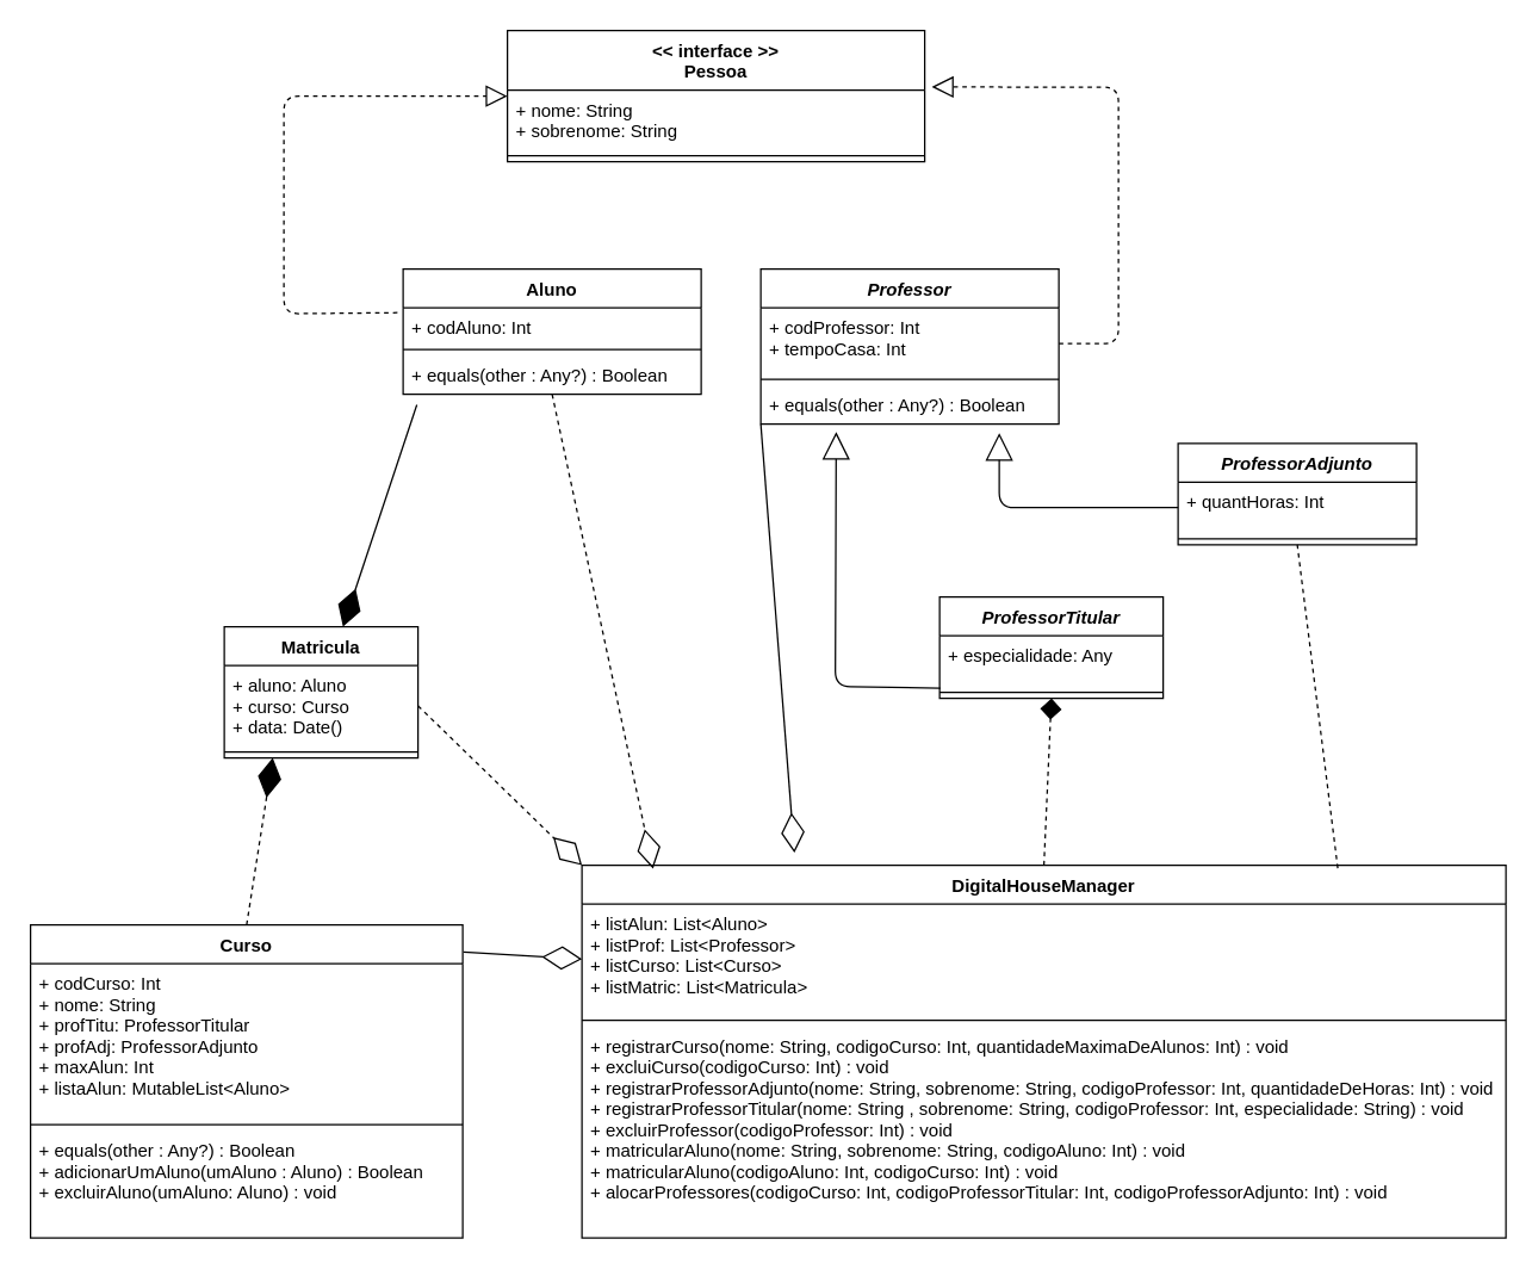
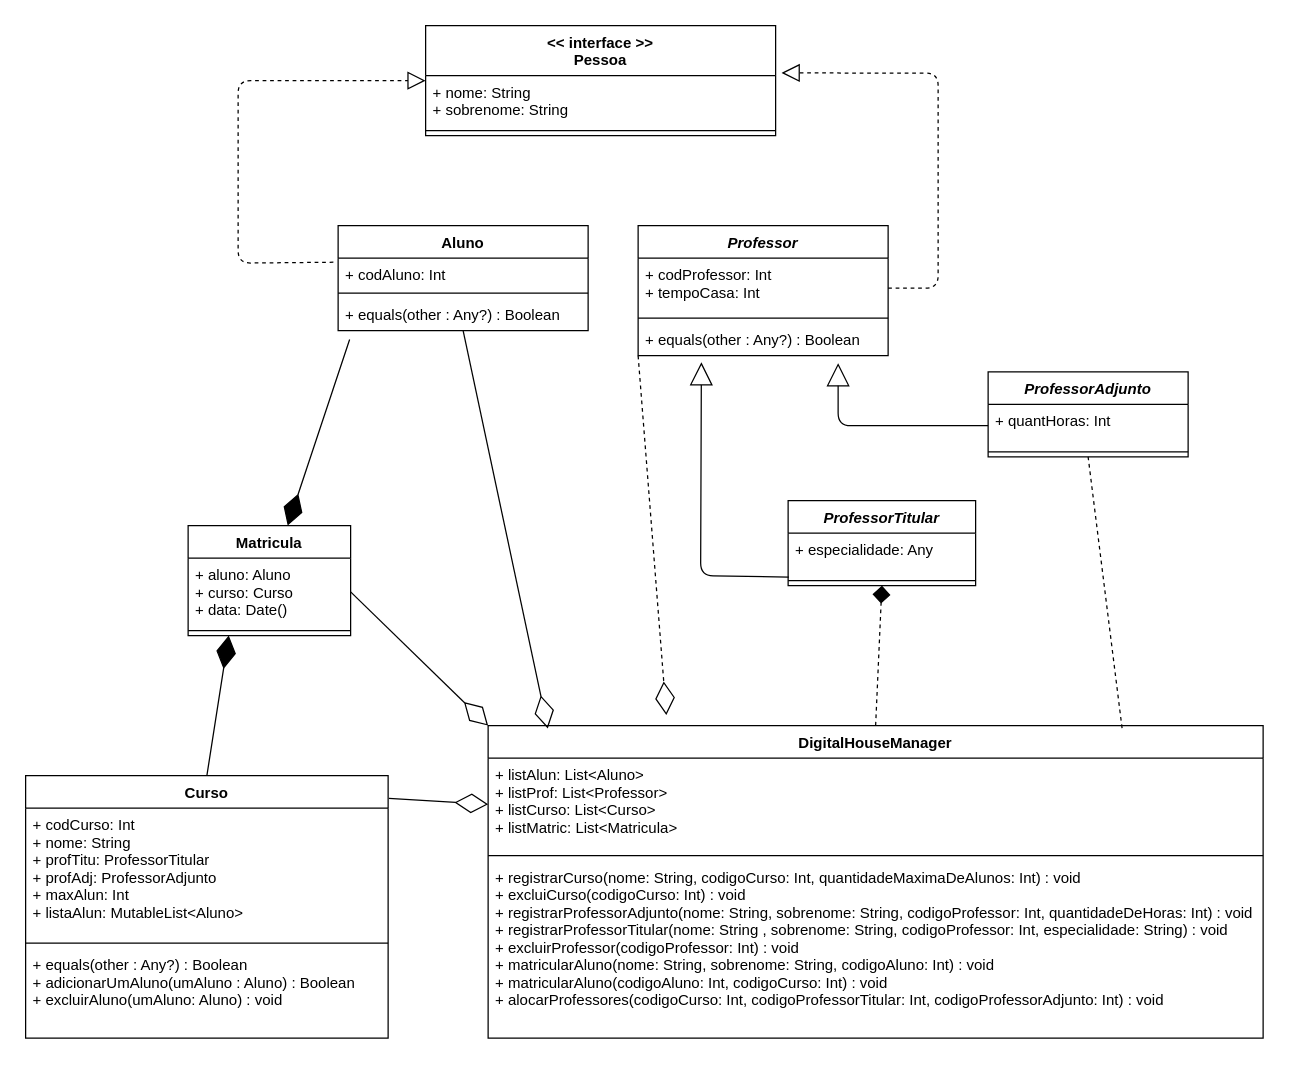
- <mxCell id="37" value="" style="endArrow=diamondThin;endFill=0;endSize=24;html=1;exitX=0.5;exitY=1;exitDx=0;exitDy=0;entryX=0.077;entryY=0.009;entryDx=0;entryDy=0;entryPerimeter=0;dashed=1;" edge="1" parent="1" source="6" target="32"><mxGeometry width="160" relative="1" as="geometry"><mxPoint x="330" y="350" as="sourcePoint" /><mxPoint x="490" y="350" as="targetPoint" /></mxGeometry></mxCell>
+ <mxCell id="37" value="" style="endArrow=diamondThin;endFill=0;endSize=24;html=1;exitX=0.5;exitY=1;exitDx=0;exitDy=0;entryX=0.077;entryY=0.009;entryDx=0;entryDy=0;entryPerimeter=0;" edge="1" parent="1" source="6" target="32"><mxGeometry width="160" relative="1" as="geometry"><mxPoint x="330" y="350" as="sourcePoint" /><mxPoint x="490" y="350" as="targetPoint" /></mxGeometry></mxCell>
- <mxCell id="36" value="" style="endArrow=diamondThin;endFill=0;endSize=24;html=1;exitX=0;exitY=1;exitDx=0;exitDy=0;entryX=0.23;entryY=-0.034;entryDx=0;entryDy=0;entryPerimeter=0;" edge="1" parent="1" source="10" target="32"><mxGeometry width="160" relative="1" as="geometry"><mxPoint x="330" y="390" as="sourcePoint" /><mxPoint x="490" y="390" as="targetPoint" /></mxGeometry></mxCell>
+ <mxCell id="36" value="" style="endArrow=diamondThin;endFill=0;endSize=24;html=1;exitX=0;exitY=1;exitDx=0;exitDy=0;entryX=0.23;entryY=-0.034;entryDx=0;entryDy=0;entryPerimeter=0;dashed=1;" edge="1" parent="1" source="10" target="32"><mxGeometry width="160" relative="1" as="geometry"><mxPoint x="330" y="390" as="sourcePoint" /><mxPoint x="490" y="390" as="targetPoint" /></mxGeometry></mxCell>
- <mxCell id="38" value="" style="endArrow=diamondThin;endFill=0;endSize=24;html=1;exitX=1;exitY=0.5;exitDx=0;exitDy=0;entryX=0;entryY=0;entryDx=0;entryDy=0;dashed=1;" edge="1" parent="1" source="24" target="32"><mxGeometry width="160" relative="1" as="geometry"><mxPoint x="230" y="560" as="sourcePoint" /><mxPoint x="390" y="560" as="targetPoint" /></mxGeometry></mxCell>
+ <mxCell id="38" value="" style="endArrow=diamondThin;endFill=0;endSize=24;html=1;exitX=1;exitY=0.5;exitDx=0;exitDy=0;entryX=0;entryY=0;entryDx=0;entryDy=0;" edge="1" parent="1" source="24" target="32"><mxGeometry width="160" relative="1" as="geometry"><mxPoint x="230" y="560" as="sourcePoint" /><mxPoint x="390" y="560" as="targetPoint" /></mxGeometry></mxCell>
- <mxCell id="27" value="" style="endArrow=diamondThin;endFill=1;endSize=24;html=1;entryX=0.25;entryY=1;entryDx=0;entryDy=0;exitX=0.5;exitY=0;exitDx=0;exitDy=0;dashed=1;" edge="1" parent="1" source="28" target="23"><mxGeometry width="160" relative="1" as="geometry"><mxPoint x="140" y="560" as="sourcePoint" /><mxPoint x="300" y="560" as="targetPoint" /></mxGeometry></mxCell>
+ <mxCell id="27" value="" style="endArrow=diamondThin;endFill=1;endSize=24;html=1;entryX=0.25;entryY=1;entryDx=0;entryDy=0;exitX=0.5;exitY=0;exitDx=0;exitDy=0;" edge="1" parent="1" source="28" target="23"><mxGeometry width="160" relative="1" as="geometry"><mxPoint x="140" y="560" as="sourcePoint" /><mxPoint x="300" y="560" as="targetPoint" /></mxGeometry></mxCell>
